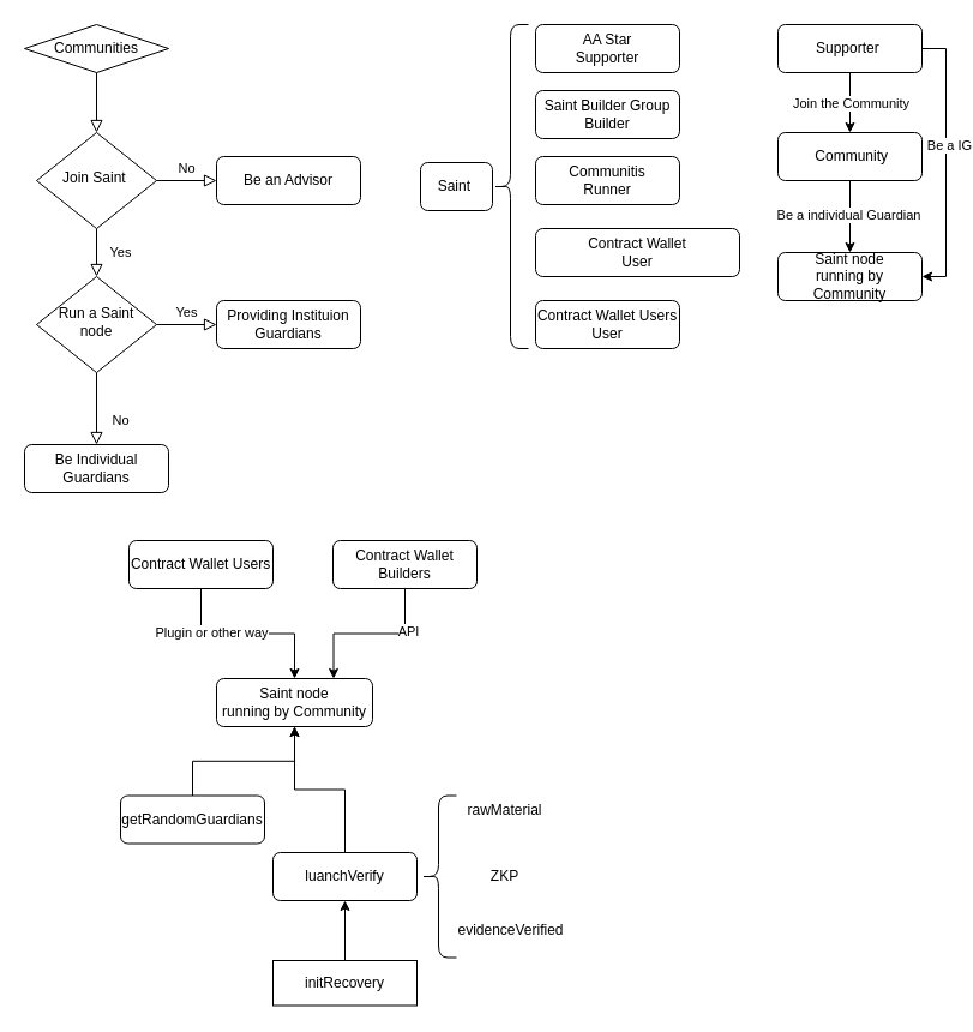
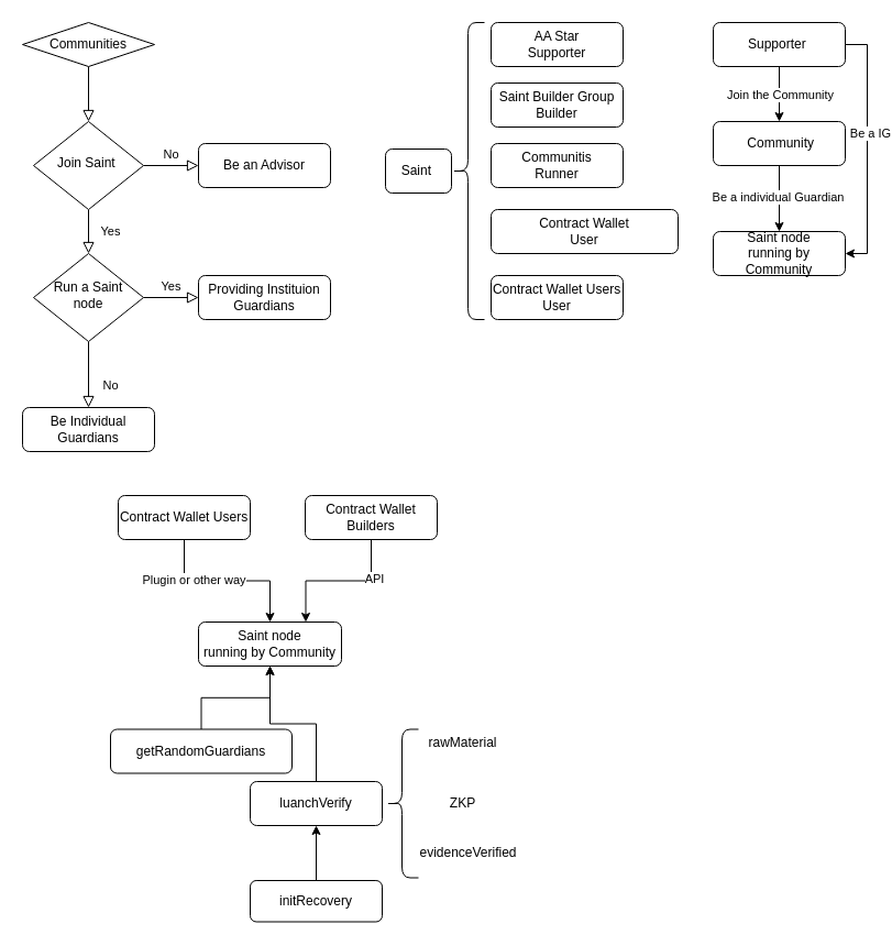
- <mxCell id="30" value="getRandomGuardians" style="rounded=1;whiteSpace=wrap;html=1;fontSize=12;glass=0;strokeWidth=1;shadow=0;" vertex="1" parent="1"><mxGeometry x="100" y="662.5" width="120" height="40" as="geometry" /></mxCell>
+ <mxCell id="30" value="getRandomGuardians" style="rounded=1;whiteSpace=wrap;html=1;fontSize=12;glass=0;strokeWidth=1;shadow=0;" vertex="1" parent="1"><mxGeometry x="100" y="662.5" width="165" height="40" as="geometry" /></mxCell>
- <mxCell id="39" value="initRecovery" style="whiteSpace=wrap;html=1;fontSize=12;glass=0;strokeWidth=1;shadow=0;rounded=0;" vertex="1" parent="1"><mxGeometry x="227" y="800" width="120" height="37.5" as="geometry" /></mxCell>
+ <mxCell id="39" value="initRecovery" style="rounded=1;whiteSpace=wrap;html=1;fontSize=12;glass=0;strokeWidth=1;shadow=0;" vertex="1" parent="1"><mxGeometry x="227" y="800" width="120" height="37.5" as="geometry" /></mxCell>
